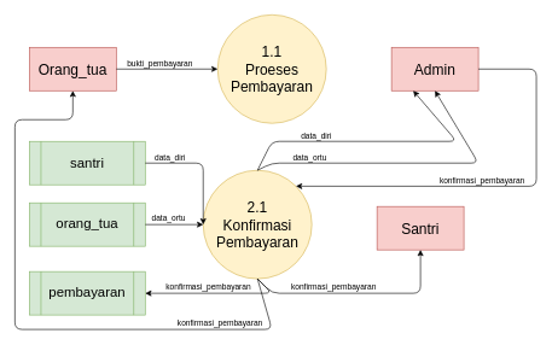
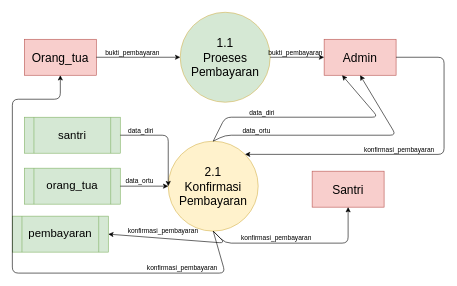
- <mxCell id="5" value="&lt;font style=&quot;font-size: 20px&quot;&gt;1.1&lt;br&gt;Proeses&lt;br&gt;Pembayaran&lt;/font&gt;" style="ellipse;whiteSpace=wrap;html=1;aspect=fixed;fillColor=#fff2cc;strokeColor=#d6b656;" vertex="1" parent="1"><mxGeometry x="300" y="20" width="150" height="150" as="geometry" /></mxCell>
+ <mxCell id="5" value="&lt;font style=&quot;font-size: 20px&quot;&gt;1.1&lt;br&gt;Proeses&lt;br&gt;Pembayaran&lt;/font&gt;" style="ellipse;whiteSpace=wrap;html=1;aspect=fixed;fillColor=#d5e8d4;strokeColor=#d6b656;" vertex="1" parent="1"><mxGeometry x="300" y="20" width="150" height="150" as="geometry" /></mxCell>
+ <mxCell id="12" value="" style="endArrow=classic;html=1;exitX=1;exitY=0.5;exitDx=0;exitDy=0;entryX=0;entryY=0.5;entryDx=0;entryDy=0;" edge="1" parent="1" source="5" target="2"><mxGeometry width="50" height="50" relative="1" as="geometry"><mxPoint x="320" y="85" as="sourcePoint" /><mxPoint x="370" y="35" as="targetPoint" /></mxGeometry></mxCell>
+ <mxCell id="13" value="bukti_pembayaran" style="edgeLabel;html=1;align=center;verticalAlign=bottom;resizable=0;points=[];labelBackgroundColor=none;" vertex="1" connectable="0" parent="12"><mxGeometry x="-0.382" y="1" relative="1" as="geometry"><mxPoint x="13.81" y="1" as="offset" /></mxGeometry></mxCell>
- <mxCell id="7" value="&lt;font style=&quot;font-size: 19px&quot;&gt;pembayaran&lt;/font&gt;" style="shape=process;whiteSpace=wrap;html=1;backgroundOutline=1;fillColor=#d5e8d4;strokeColor=#82b366;" vertex="1" parent="1"><mxGeometry x="40" y="375" width="160" height="60" as="geometry" /></mxCell>
+ <mxCell id="7" value="&lt;font style=&quot;font-size: 19px&quot;&gt;pembayaran&lt;/font&gt;" style="shape=process;whiteSpace=wrap;html=1;backgroundOutline=1;fillColor=#d5e8d4;strokeColor=#82b366;" vertex="1" parent="1"><mxGeometry x="20" y="360" width="160" height="60" as="geometry" /></mxCell>
